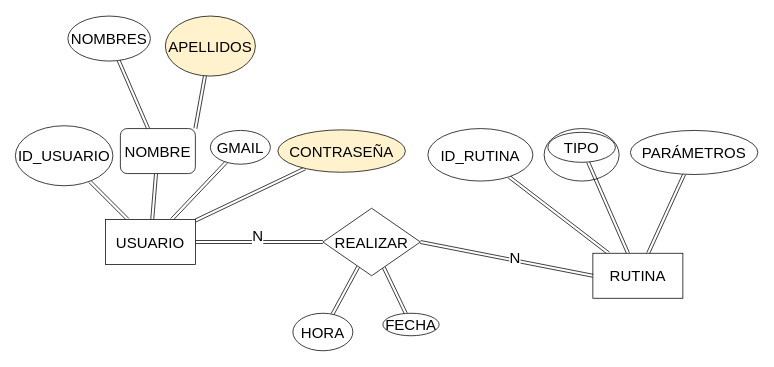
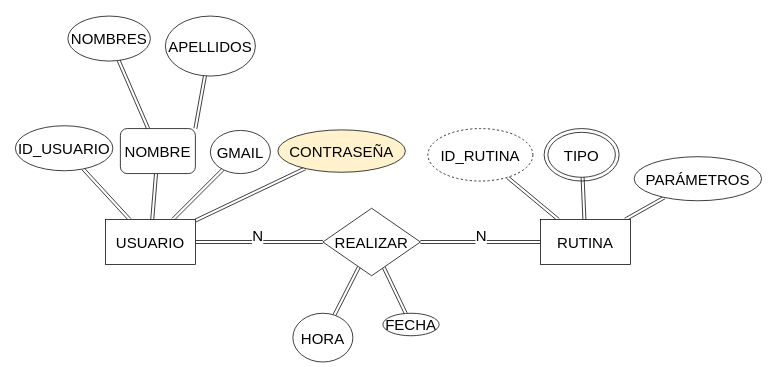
- <mxCell id="31" value="APELLIDOS" style="ellipse;whiteSpace=wrap;html=1;fontSize=20;fillColor=#fff2cc;" vertex="1" parent="1"><mxGeometry x="220" y="20.75" width="120" height="80" as="geometry" /></mxCell>
+ <mxCell id="31" value="APELLIDOS" style="ellipse;whiteSpace=wrap;html=1;fontSize=20;" vertex="1" parent="1"><mxGeometry x="220" y="20.75" width="120" height="80" as="geometry" /></mxCell>
- <mxCell id="14" value="&lt;font style=&quot;font-size: 20px;&quot;&gt;GMAIL&lt;/font&gt;" style="ellipse;whiteSpace=wrap;html=1;rounded=0;" vertex="1" parent="1"><mxGeometry x="280" y="173.25" width="80" height="45" as="geometry" /></mxCell>
+ <mxCell id="14" value="&lt;font style=&quot;font-size: 20px;&quot;&gt;GMAIL&lt;/font&gt;" style="ellipse;whiteSpace=wrap;html=1;rounded=0;" vertex="1" parent="1"><mxGeometry x="280" y="173.25" width="80" height="57.5" as="geometry" /></mxCell>
- <mxCell id="21" value="TIPO" style="ellipse;whiteSpace=wrap;html=1;fontSize=20;rounded=0;" vertex="1" parent="1"><mxGeometry x="730" y="175.75" width="90" height="40" as="geometry" /></mxCell>
+ <mxCell id="21" value="TIPO" style="ellipse;whiteSpace=wrap;html=1;fontSize=20;rounded=0;" vertex="1" parent="1"><mxGeometry x="730" y="175.75" width="90" height="60" as="geometry" /></mxCell>
- <mxCell id="22" value="PARÁMETROS" style="ellipse;whiteSpace=wrap;html=1;fontSize=20;rounded=0;" vertex="1" parent="1"><mxGeometry x="840" y="173.25" width="170" height="58.75" as="geometry" /></mxCell>
+ <mxCell id="22" value="PARÁMETROS" style="ellipse;whiteSpace=wrap;html=1;fontSize=20;rounded=0;" vertex="1" parent="1"><mxGeometry x="845" y="208.25" width="170" height="58.75" as="geometry" /></mxCell>
- <mxCell id="20" value="ID_RUTINA" style="ellipse;whiteSpace=wrap;html=1;fontSize=20;rounded=0;" vertex="1" parent="1"><mxGeometry x="570" y="170.75" width="140" height="70" as="geometry" /></mxCell>
+ <mxCell id="20" value="ID_RUTINA" style="ellipse;whiteSpace=wrap;html=1;fontSize=20;rounded=0;dashed=1;" vertex="1" parent="1"><mxGeometry x="570" y="170.75" width="140" height="70" as="geometry" /></mxCell>
- <mxCell id="10" value="&lt;font style=&quot;font-size: 20px;&quot;&gt;ID_USUARIO&lt;/font&gt;" style="ellipse;whiteSpace=wrap;html=1;rounded=0;direction=south;" vertex="1" parent="1"><mxGeometry x="20" y="167" width="130" height="80" as="geometry" /></mxCell>
+ <mxCell id="10" value="&lt;font style=&quot;font-size: 20px;&quot;&gt;ID_USUARIO&lt;/font&gt;" style="ellipse;whiteSpace=wrap;html=1;rounded=0;direction=south;" vertex="1" parent="1"><mxGeometry y="167" width="130" height="60" as="geometry" x="20" /></mxCell>
- <mxCell id="19" value="RUTINA" style="rounded=0;whiteSpace=wrap;html=1;fontSize=20;" vertex="1" parent="1"><mxGeometry x="790" y="337" width="120" height="60" as="geometry" /></mxCell>
+ <mxCell id="19" value="RUTINA" style="rounded=0;whiteSpace=wrap;html=1;fontSize=20;" vertex="1" parent="1"><mxGeometry x="720" y="292" width="120" height="60" as="geometry" /></mxCell>
- <mxCell id="29" value="&lt;font style=&quot;font-size: 20px;&quot;&gt;HORA&lt;/font&gt;" style="ellipse;whiteSpace=wrap;html=1;rounded=0;" vertex="1" parent="1"><mxGeometry x="390" y="417" width="80" height="50" as="geometry" /></mxCell>
+ <mxCell id="29" value="&lt;font style=&quot;font-size: 20px;&quot;&gt;HORA&lt;/font&gt;" style="ellipse;whiteSpace=wrap;html=1;rounded=0;" vertex="1" parent="1"><mxGeometry x="390" y="417" width="80" height="65" as="geometry" /></mxCell>
